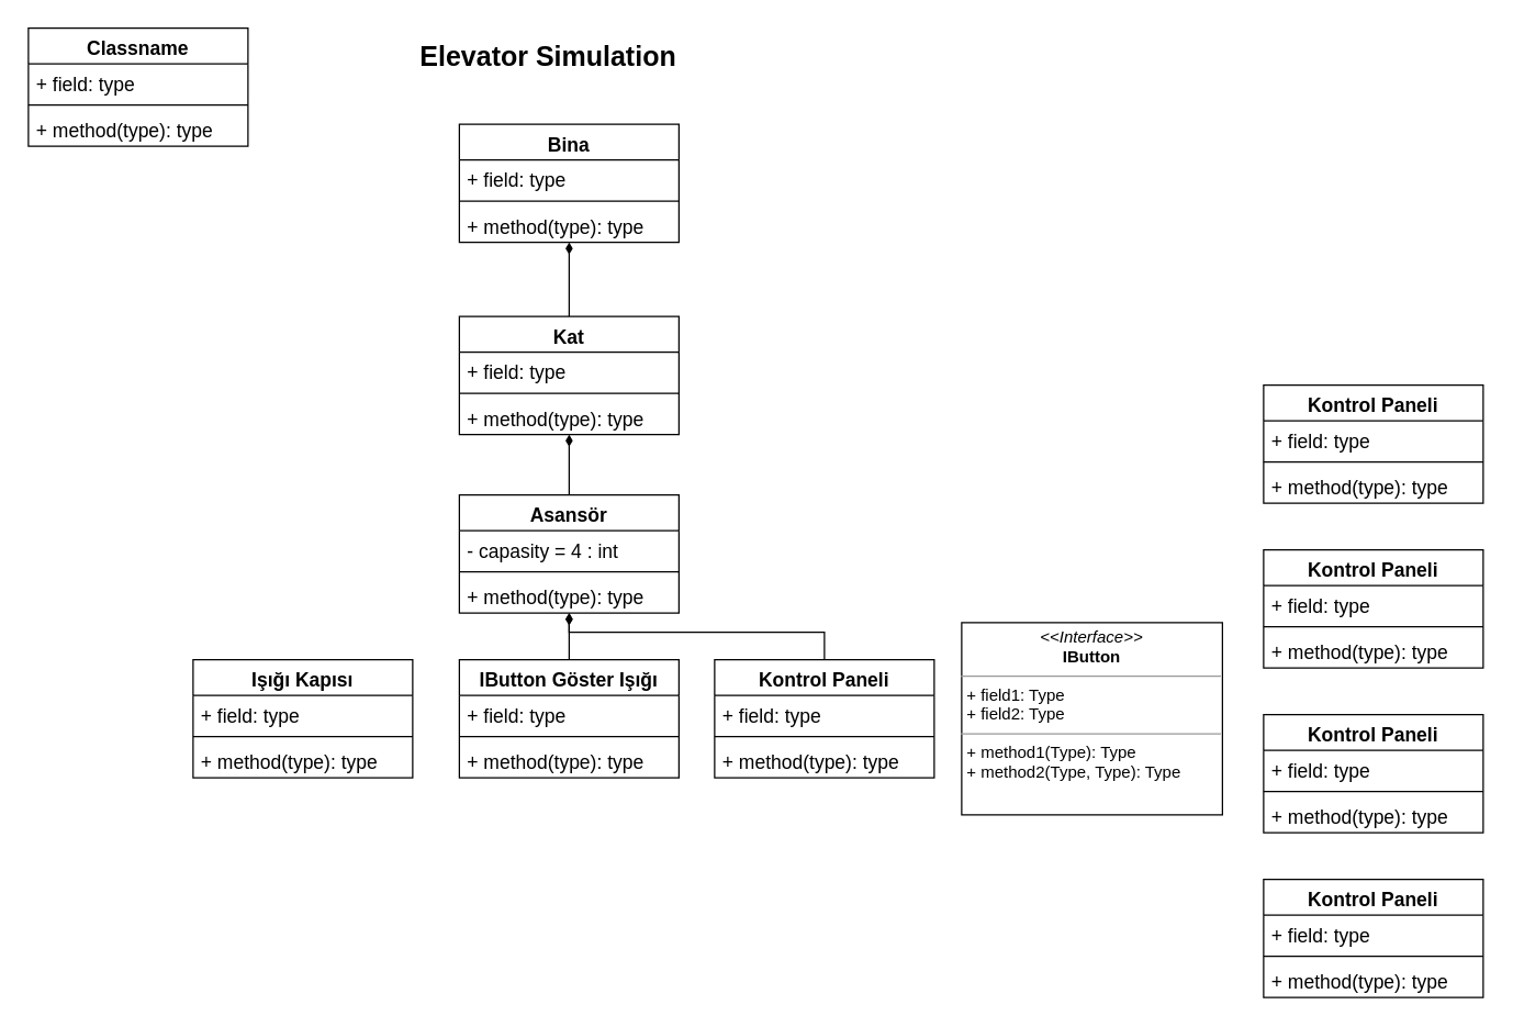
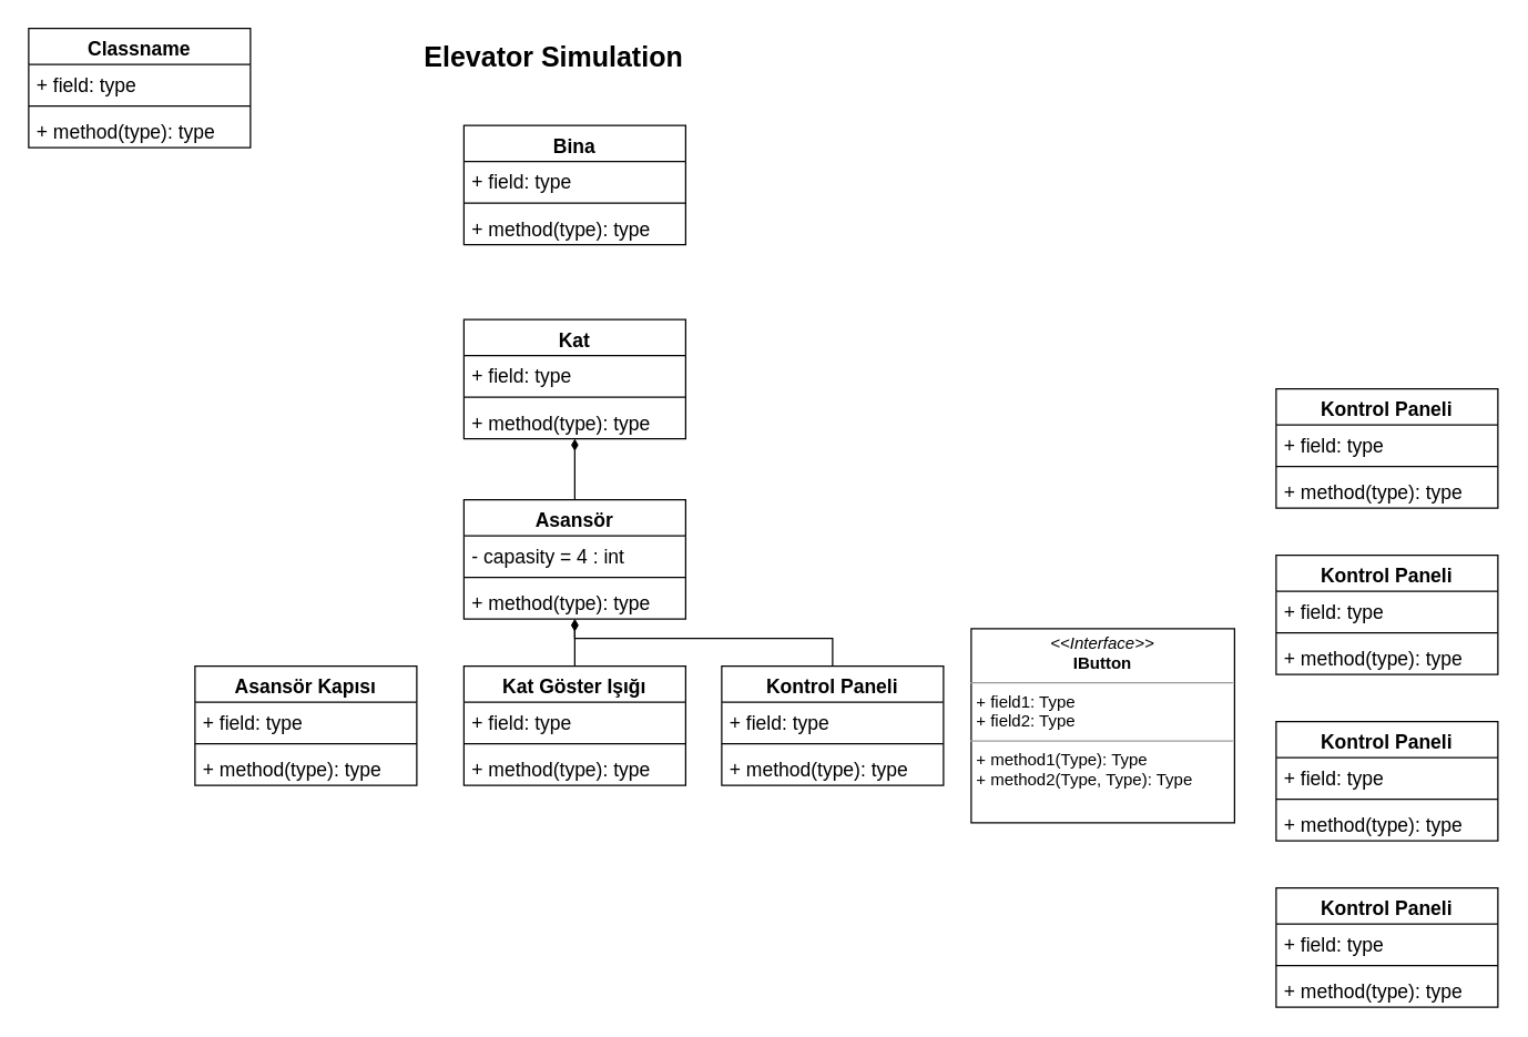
- <mxCell id="11" style="edgeStyle=orthogonalEdgeStyle;rounded=0;orthogonalLoop=1;jettySize=auto;html=1;fontSize=14;endArrow=diamondThin;endFill=1;" edge="1" parent="1" source="12" target="3"><mxGeometry relative="1" as="geometry" /></mxCell>
- <mxCell id="21" value="Işığı Kapısı" style="swimlane;fontStyle=1;align=center;verticalAlign=top;childLayout=stackLayout;horizontal=1;startSize=26;horizontalStack=0;resizeParent=1;resizeParentMax=0;resizeLast=0;collapsible=1;marginBottom=0;fontSize=14;" vertex="1" parent="1"><mxGeometry x="140" y="480" width="160" height="86" as="geometry" /></mxCell>
+ <mxCell id="21" value="Asansör Kapısı" style="swimlane;fontStyle=1;align=center;verticalAlign=top;childLayout=stackLayout;horizontal=1;startSize=26;horizontalStack=0;resizeParent=1;resizeParentMax=0;resizeLast=0;collapsible=1;marginBottom=0;fontSize=14;" vertex="1" parent="1"><mxGeometry x="140" y="480" width="160" height="86" as="geometry" /></mxCell>
- <mxCell id="26" value="IButton Göster Işığı" style="swimlane;fontStyle=1;align=center;verticalAlign=top;childLayout=stackLayout;horizontal=1;startSize=26;horizontalStack=0;resizeParent=1;resizeParentMax=0;resizeLast=0;collapsible=1;marginBottom=0;fontSize=14;" vertex="1" parent="1"><mxGeometry x="334" y="480" width="160" height="86" as="geometry" /></mxCell>
+ <mxCell id="26" value="Kat Göster Işığı" style="swimlane;fontStyle=1;align=center;verticalAlign=top;childLayout=stackLayout;horizontal=1;startSize=26;horizontalStack=0;resizeParent=1;resizeParentMax=0;resizeLast=0;collapsible=1;marginBottom=0;fontSize=14;" vertex="1" parent="1"><mxGeometry x="334" y="480" width="160" height="86" as="geometry" /></mxCell>
